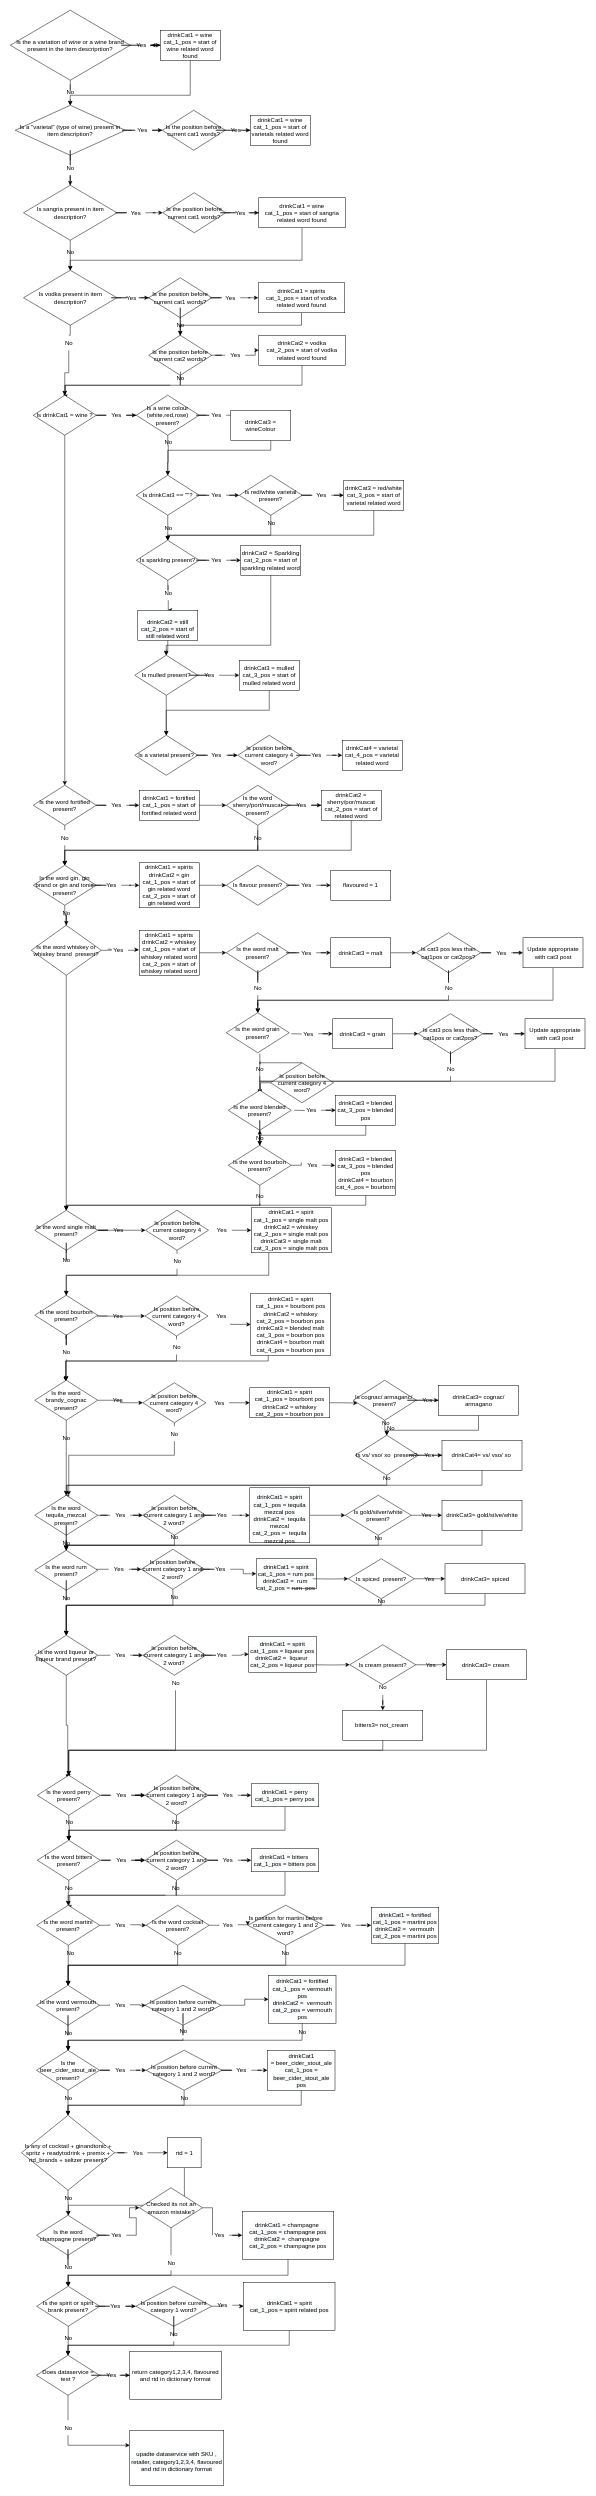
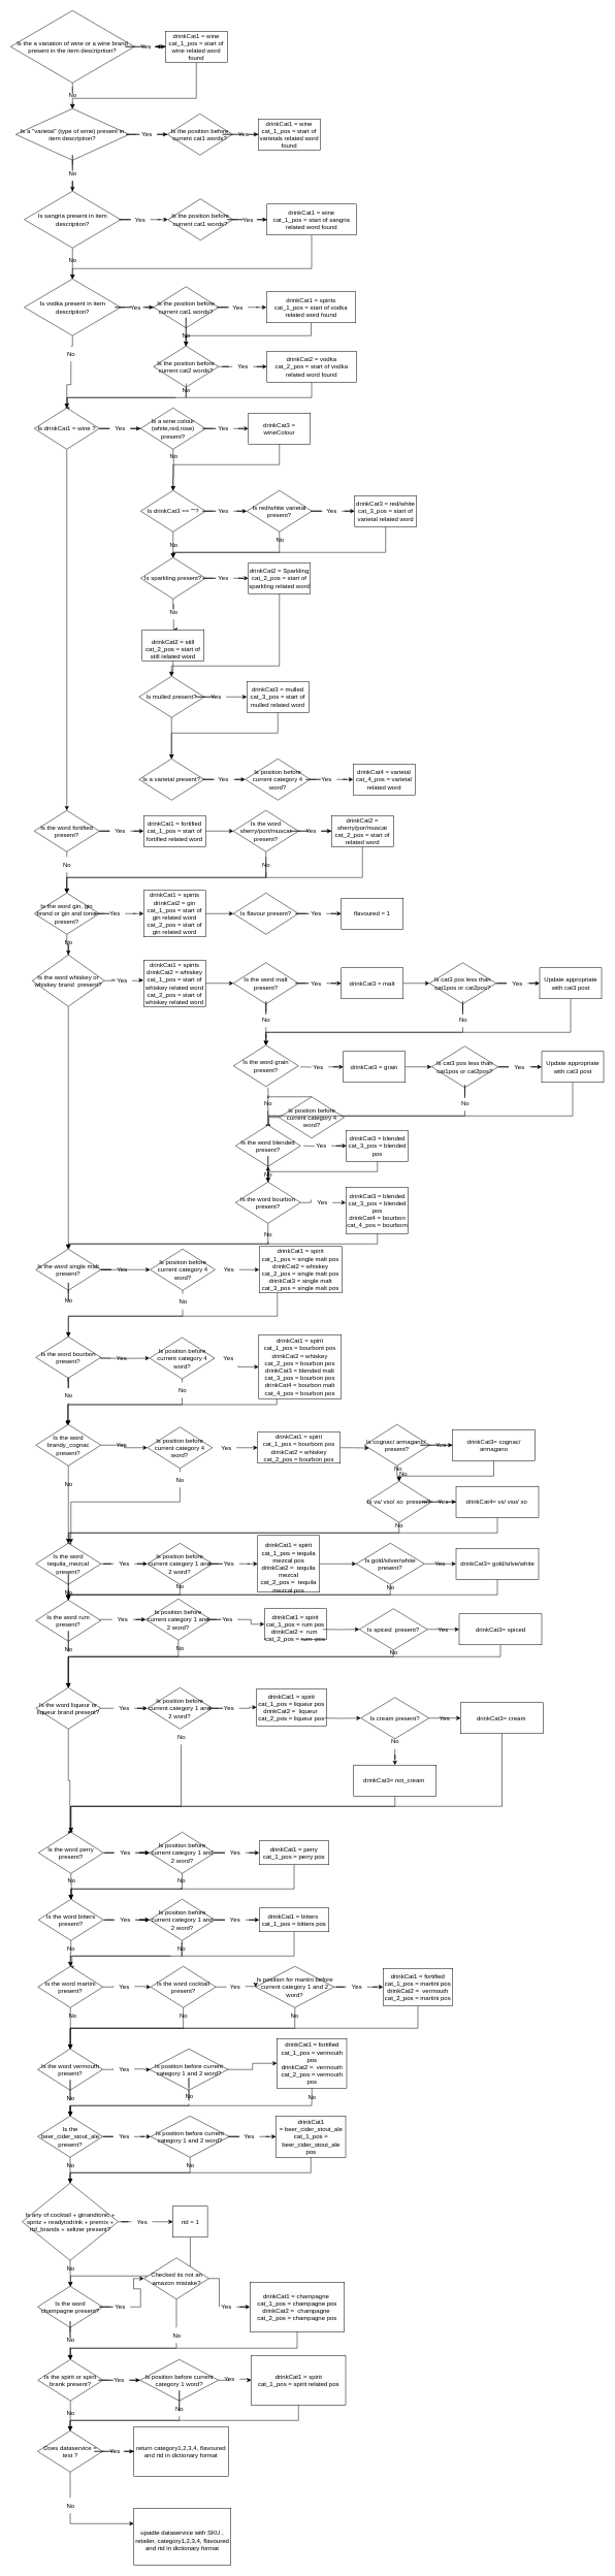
- <mxCell id="26" value="drinkCat2 = vodka&lt;br&gt;cat_2_pos = start of vodka related word found" style="rounded=0;whiteSpace=wrap;html=1;" vertex="1" parent="1"><mxGeometry x="517" y="670" width="173" height="60" as="geometry" /></mxCell>
+ <mxCell id="26" value="drinkCat2 = vodka&lt;br&gt;cat_2_pos = start of vodka related word found" style="rounded=0;whiteSpace=wrap;html=1;" vertex="1" parent="1"><mxGeometry x="517" y="680" width="173" height="60" as="geometry" /></mxCell>
- <mxCell id="39" value="drinkCat3 = wineColour" style="whiteSpace=wrap;html=1;" vertex="1" parent="1"><mxGeometry x="461" y="820" width="120" height="60" as="geometry" /></mxCell>
+ <mxCell id="39" value="drinkCat3 = wineColour" style="whiteSpace=wrap;html=1;" vertex="1" parent="1"><mxGeometry x="481" y="800" width="120" height="60" as="geometry" /></mxCell>
- <mxCell id="339" value="bitters3= not_cream&amp;nbsp;" style="whiteSpace=wrap;html=1;" vertex="1" parent="1"><mxGeometry x="685" y="3420" width="160" height="60" as="geometry" /></mxCell>
+ <mxCell id="339" value="drinkCat3= not_cream&amp;nbsp;" style="whiteSpace=wrap;html=1;" vertex="1" parent="1"><mxGeometry x="685" y="3420" width="160" height="60" as="geometry" /></mxCell>
